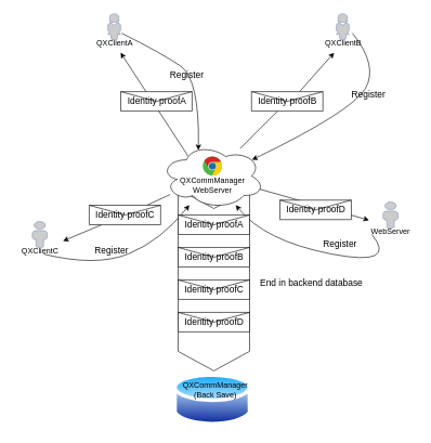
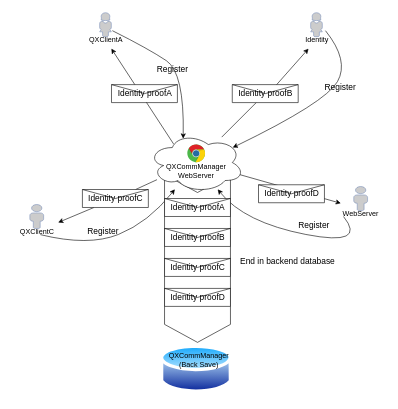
- <mxCell id="9" value="QXClientB" style="text;html=1;align=center;verticalAlign=middle;resizable=0;points=[];autosize=1;strokeColor=none;fillColor=none;" parent="1" vertex="1"><mxGeometry x="487.5" y="50" width="80" height="30" as="geometry" /></mxCell>
+ <mxCell id="9" value="Identity" style="text;html=1;align=center;verticalAlign=middle;resizable=0;points=[];autosize=1;strokeColor=none;fillColor=none;" parent="1" vertex="1"><mxGeometry x="487.5" y="50" width="80" height="30" as="geometry" /></mxCell>
